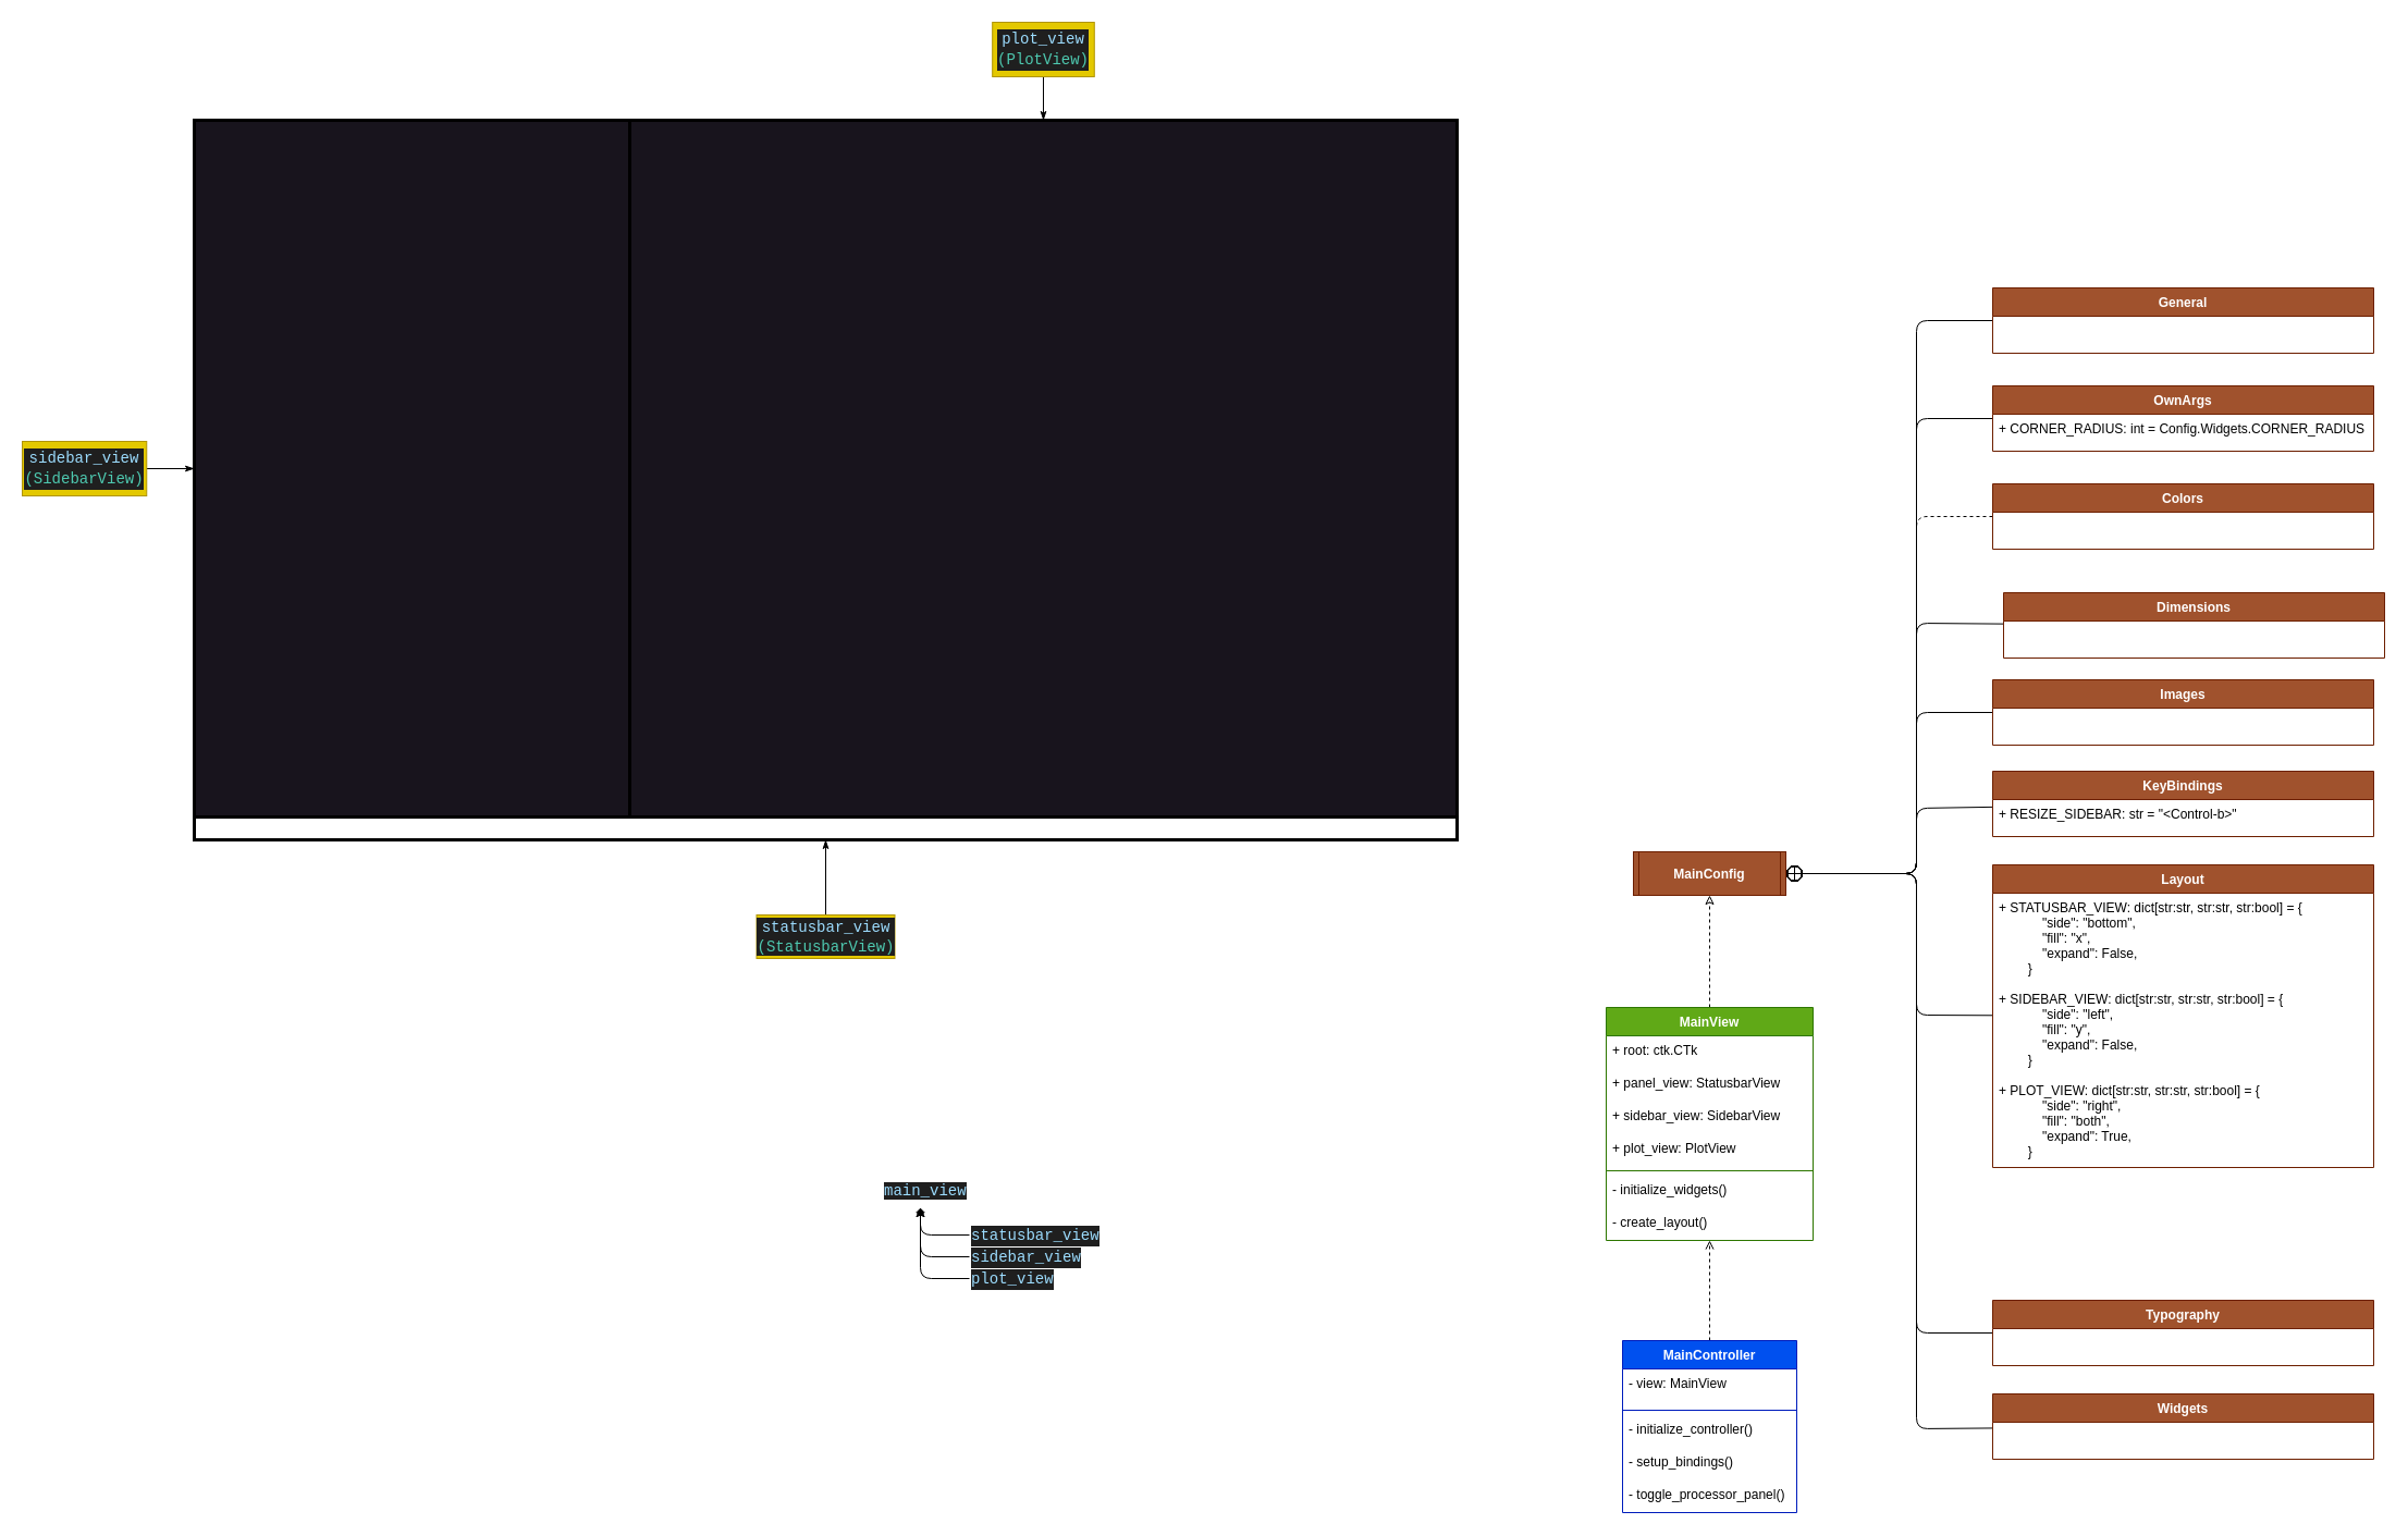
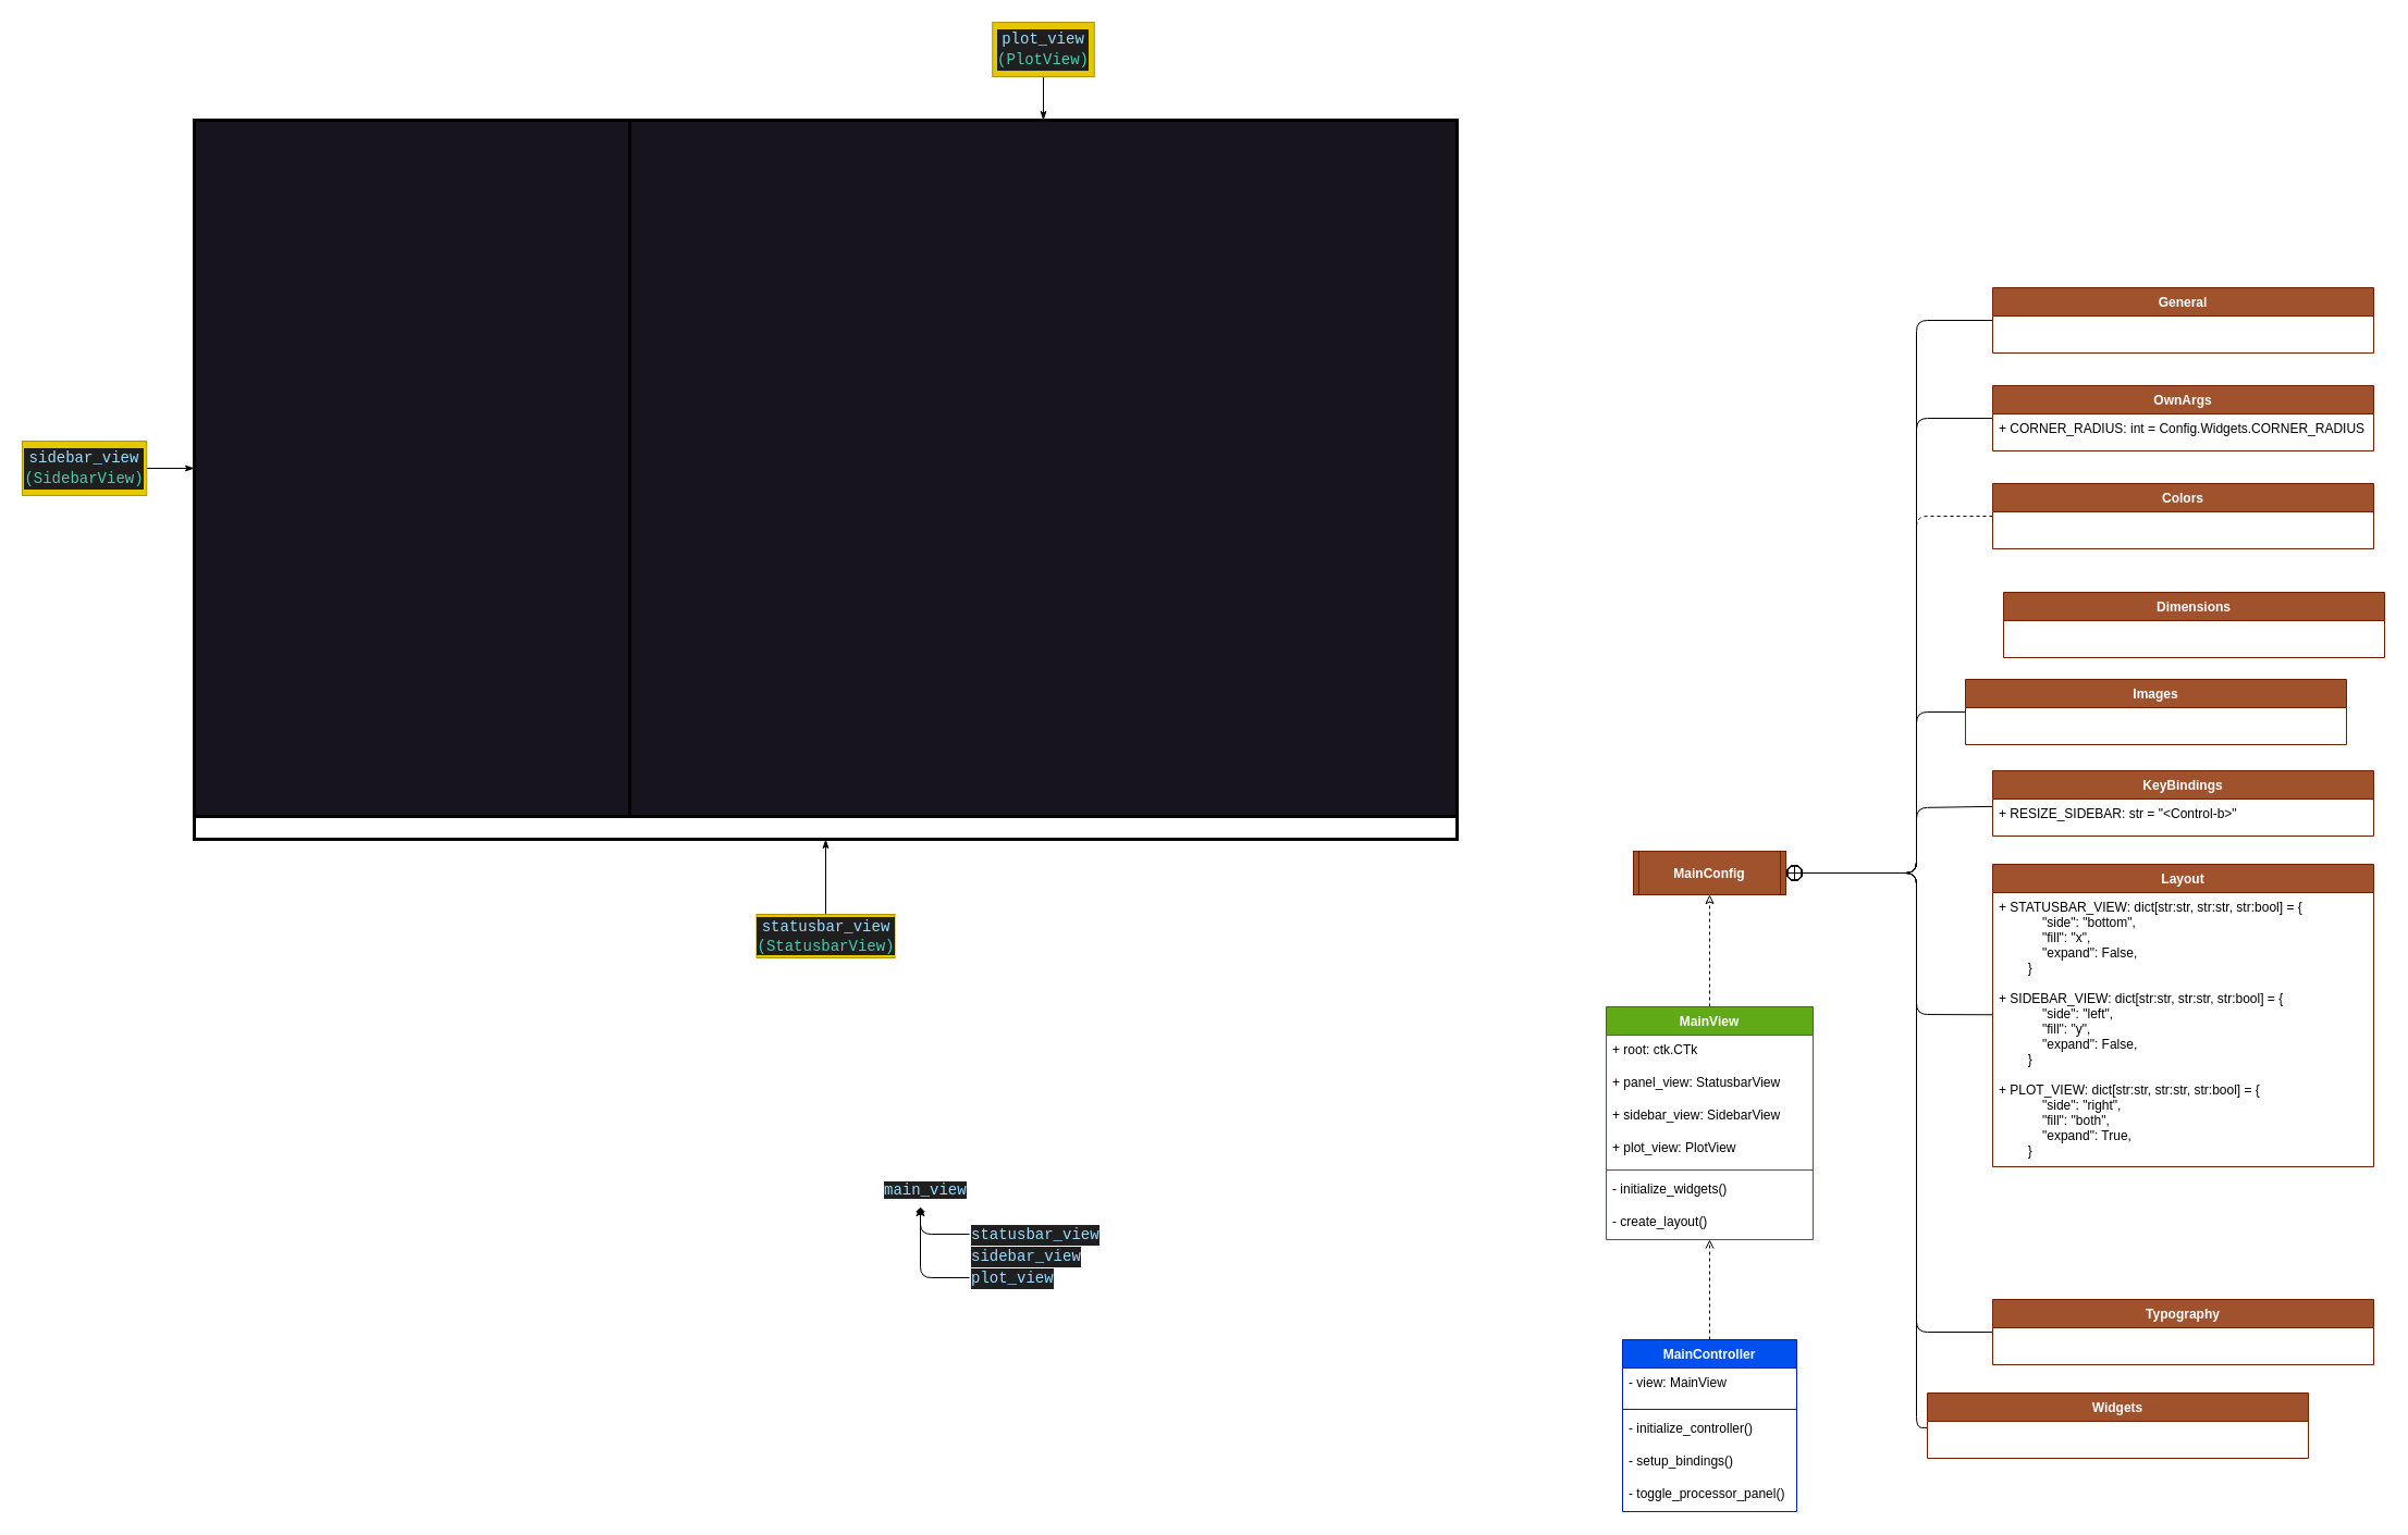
- <mxCell id="40" style="edgeStyle=none;html=1;entryX=1;entryY=0.5;entryDx=0;entryDy=0;endArrow=circlePlus;endFill=0;" parent="1" source="41" target="37" edge="1"><mxGeometry relative="1" as="geometry"><Array as="points"><mxPoint x="1760" y="572" /><mxPoint x="1760" y="802" /></Array></mxGeometry></mxCell>
- <mxCell id="43" value="Images" style="swimlane;fontStyle=1;align=center;verticalAlign=top;childLayout=stackLayout;horizontal=1;startSize=26;horizontalStack=0;resizeParent=1;resizeParentMax=0;resizeLast=0;collapsible=1;marginBottom=0;rounded=0;fillColor=#a0522d;fontColor=#ffffff;strokeColor=#6D1F00;" parent="1" vertex="1"><mxGeometry x="1830" y="624" width="350" height="60" as="geometry" /></mxCell>
+ <mxCell id="43" value="Images" style="swimlane;fontStyle=1;align=center;verticalAlign=top;childLayout=stackLayout;horizontal=1;startSize=26;horizontalStack=0;resizeParent=1;resizeParentMax=0;resizeLast=0;collapsible=1;marginBottom=0;rounded=0;fillColor=#a0522d;fontColor=#ffffff;strokeColor=#6D1F00;" parent="1" vertex="1"><mxGeometry x="1805" y="624" width="350" height="60" as="geometry" /></mxCell>
- <mxCell id="15" style="edgeStyle=none;html=1;entryX=0.5;entryY=1;entryDx=0;entryDy=0;" parent="1" source="16" target="12" edge="1"><mxGeometry relative="1" as="geometry"><Array as="points"><mxPoint x="845" y="1154" /></Array></mxGeometry></mxCell>
- <mxCell id="52" value="Widgets" style="swimlane;fontStyle=1;align=center;verticalAlign=top;childLayout=stackLayout;horizontal=1;startSize=26;horizontalStack=0;resizeParent=1;resizeParentMax=0;resizeLast=0;collapsible=1;marginBottom=0;rounded=0;fillColor=#a0522d;fontColor=#ffffff;strokeColor=#6D1F00;" parent="1" vertex="1"><mxGeometry x="1830" y="1280" width="350" height="60" as="geometry" /></mxCell>
+ <mxCell id="52" value="Widgets" style="swimlane;fontStyle=1;align=center;verticalAlign=top;childLayout=stackLayout;horizontal=1;startSize=26;horizontalStack=0;resizeParent=1;resizeParentMax=0;resizeLast=0;collapsible=1;marginBottom=0;rounded=0;fillColor=#a0522d;fontColor=#ffffff;strokeColor=#6D1F00;" parent="1" vertex="1"><mxGeometry x="1770" y="1280" width="350" height="60" as="geometry" /></mxCell>
